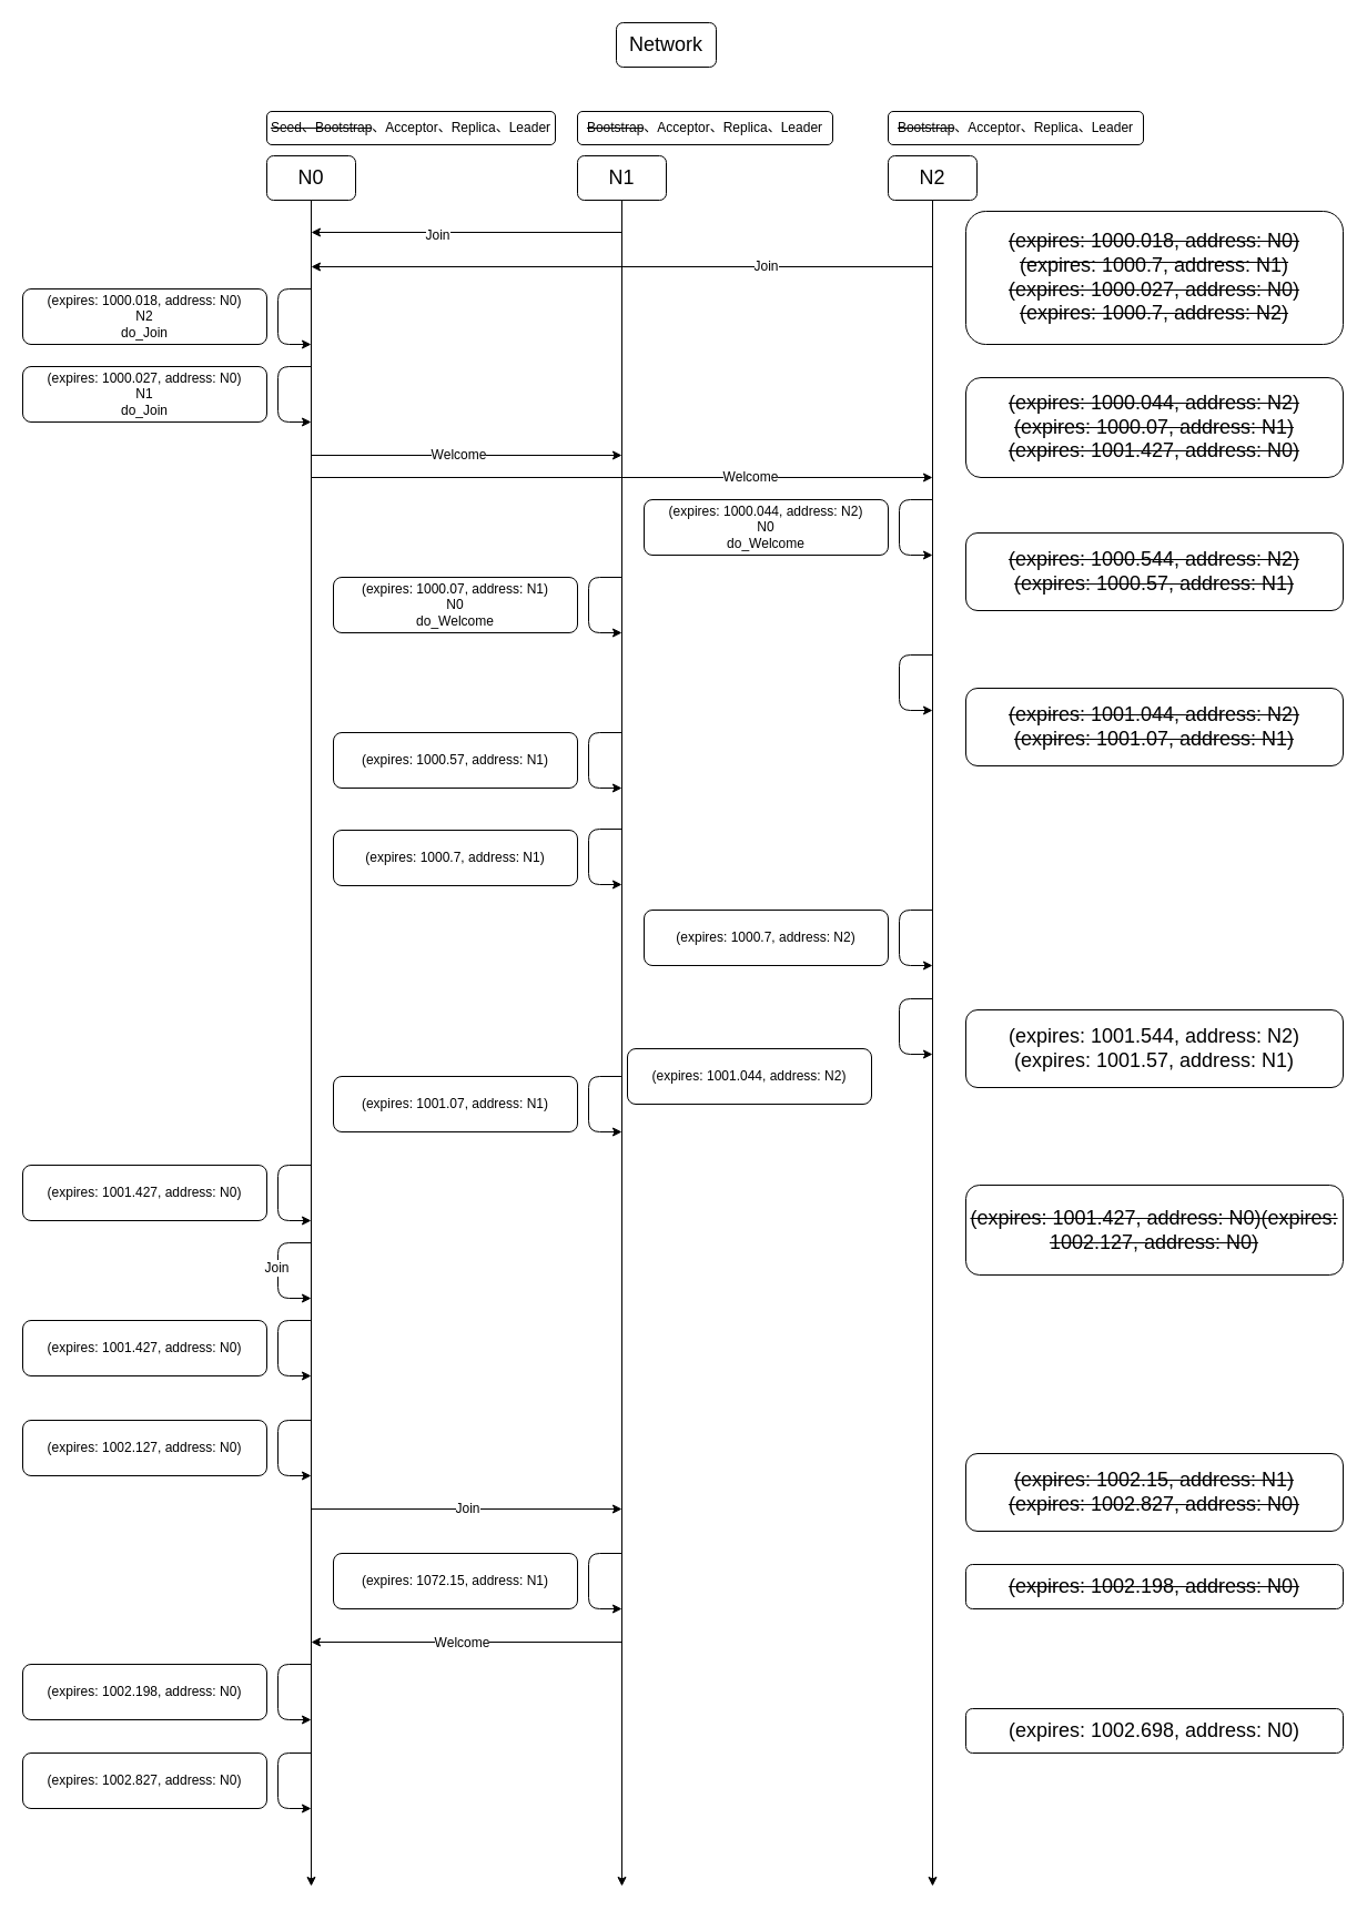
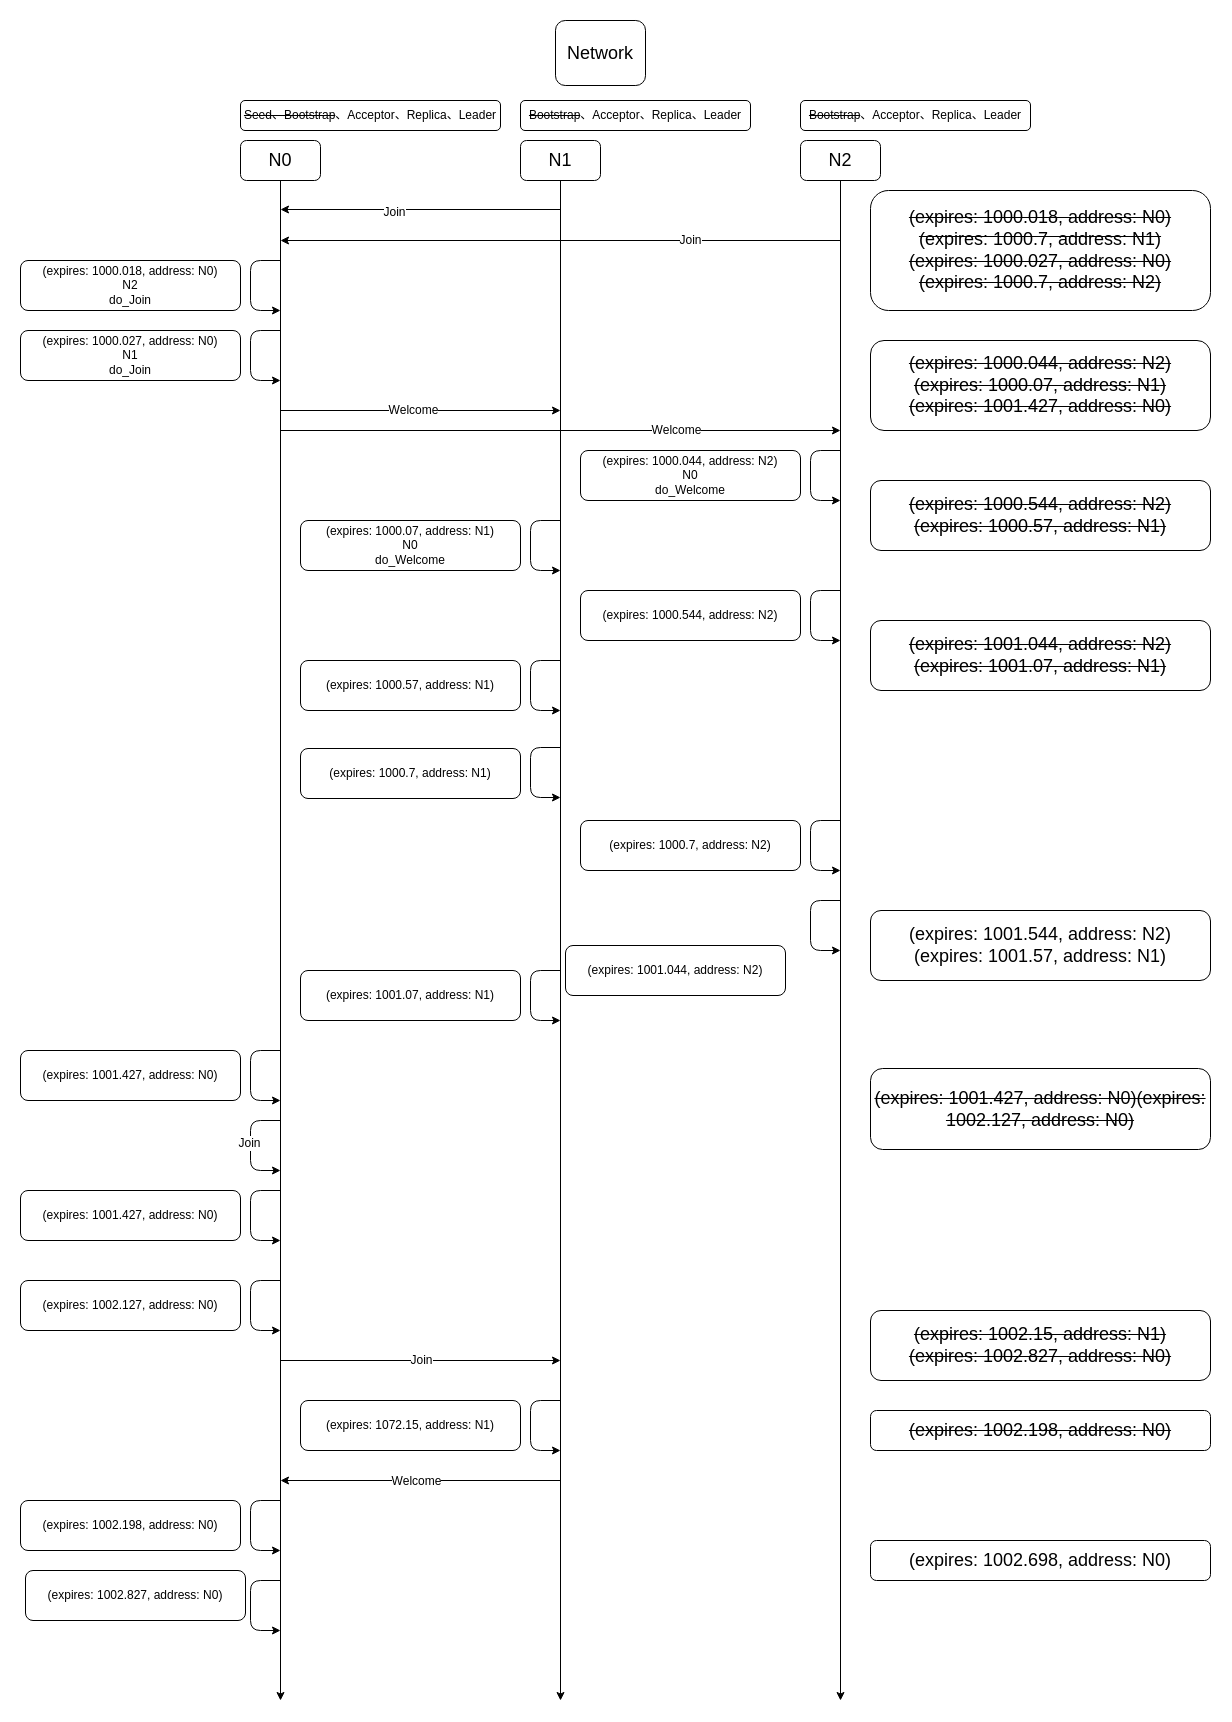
- <mxCell id="2" value="&lt;font style=&quot;font-size: 18px&quot;&gt;Network&lt;/font&gt;" style="rounded=1;whiteSpace=wrap;html=1;" vertex="1" parent="1"><mxGeometry x="555" y="20" width="90" height="40" as="geometry" /></mxCell>
+ <mxCell id="2" value="&lt;font style=&quot;font-size: 18px&quot;&gt;Network&lt;/font&gt;" style="rounded=1;whiteSpace=wrap;html=1;" vertex="1" parent="1"><mxGeometry x="555" y="20" width="90" height="65" as="geometry" /></mxCell>
+ <mxCell id="40" value="(expires: 1000.544, address: N2)" style="rounded=1;whiteSpace=wrap;html=1;" vertex="1" parent="1"><mxGeometry x="580" y="590" width="220" height="50" as="geometry" /></mxCell>
- <mxCell id="28" value="(expires: 1002.827, address: N0)" style="rounded=1;whiteSpace=wrap;html=1;" vertex="1" parent="1"><mxGeometry x="20" y="1580" width="220" height="50" as="geometry" /></mxCell>
+ <mxCell id="28" value="(expires: 1002.827, address: N0)" style="rounded=1;whiteSpace=wrap;html=1;" vertex="1" parent="1"><mxGeometry x="25" y="1570" width="220" height="50" as="geometry" /></mxCell>
